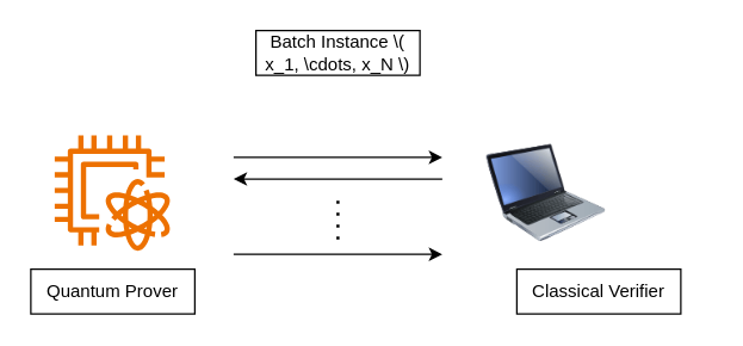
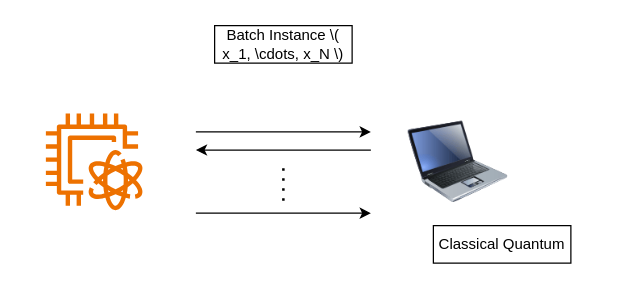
- <mxCell id="6" value="Quantum Prover" style="rounded=0;whiteSpace=wrap;html=1;" vertex="1" parent="1"><mxGeometry x="20" y="180" width="110" height="30" as="geometry" /></mxCell>
- <mxCell id="3" value="Classical Verifier" style="rounded=0;whiteSpace=wrap;html=1;" vertex="1" parent="1"><mxGeometry x="346" y="180" width="110" height="30" as="geometry" /></mxCell>
+ <mxCell id="3" value="Classical Quantum" style="rounded=0;whiteSpace=wrap;html=1;" vertex="1" parent="1"><mxGeometry x="346" y="180" width="110" height="30" as="geometry" /></mxCell>
